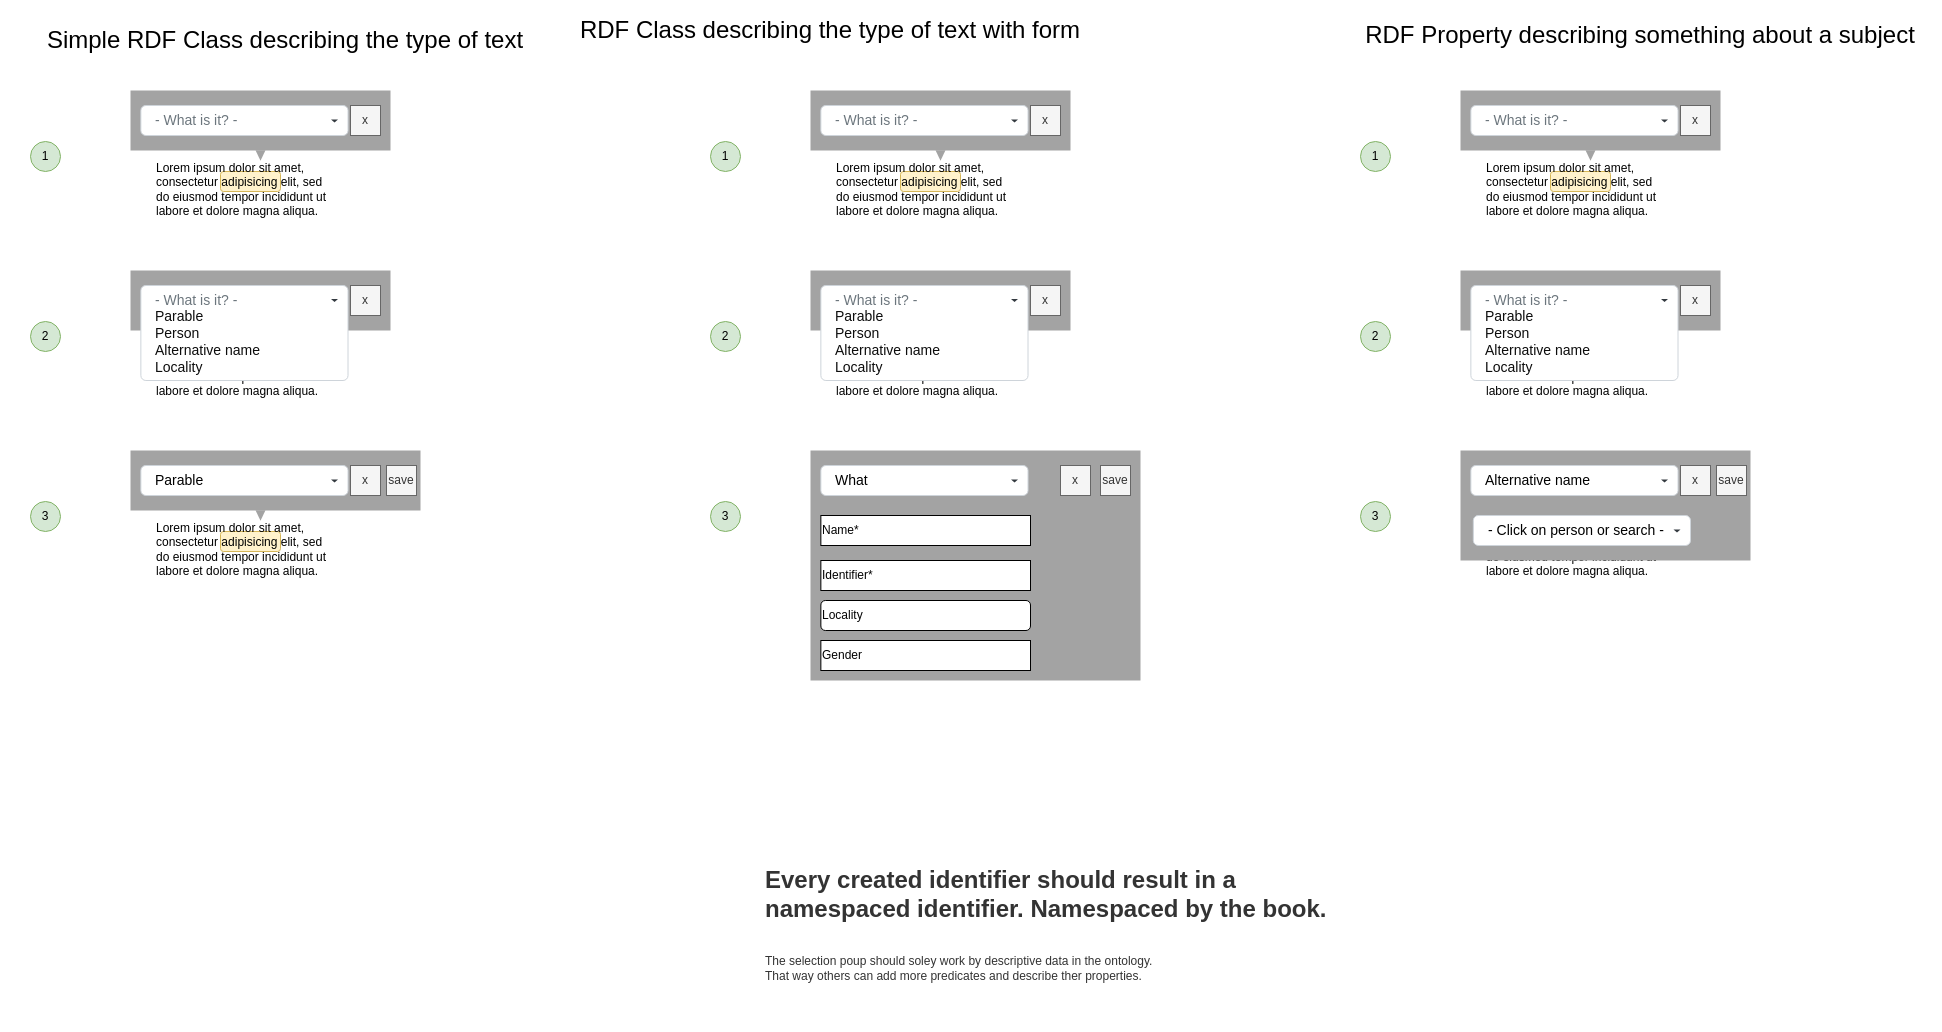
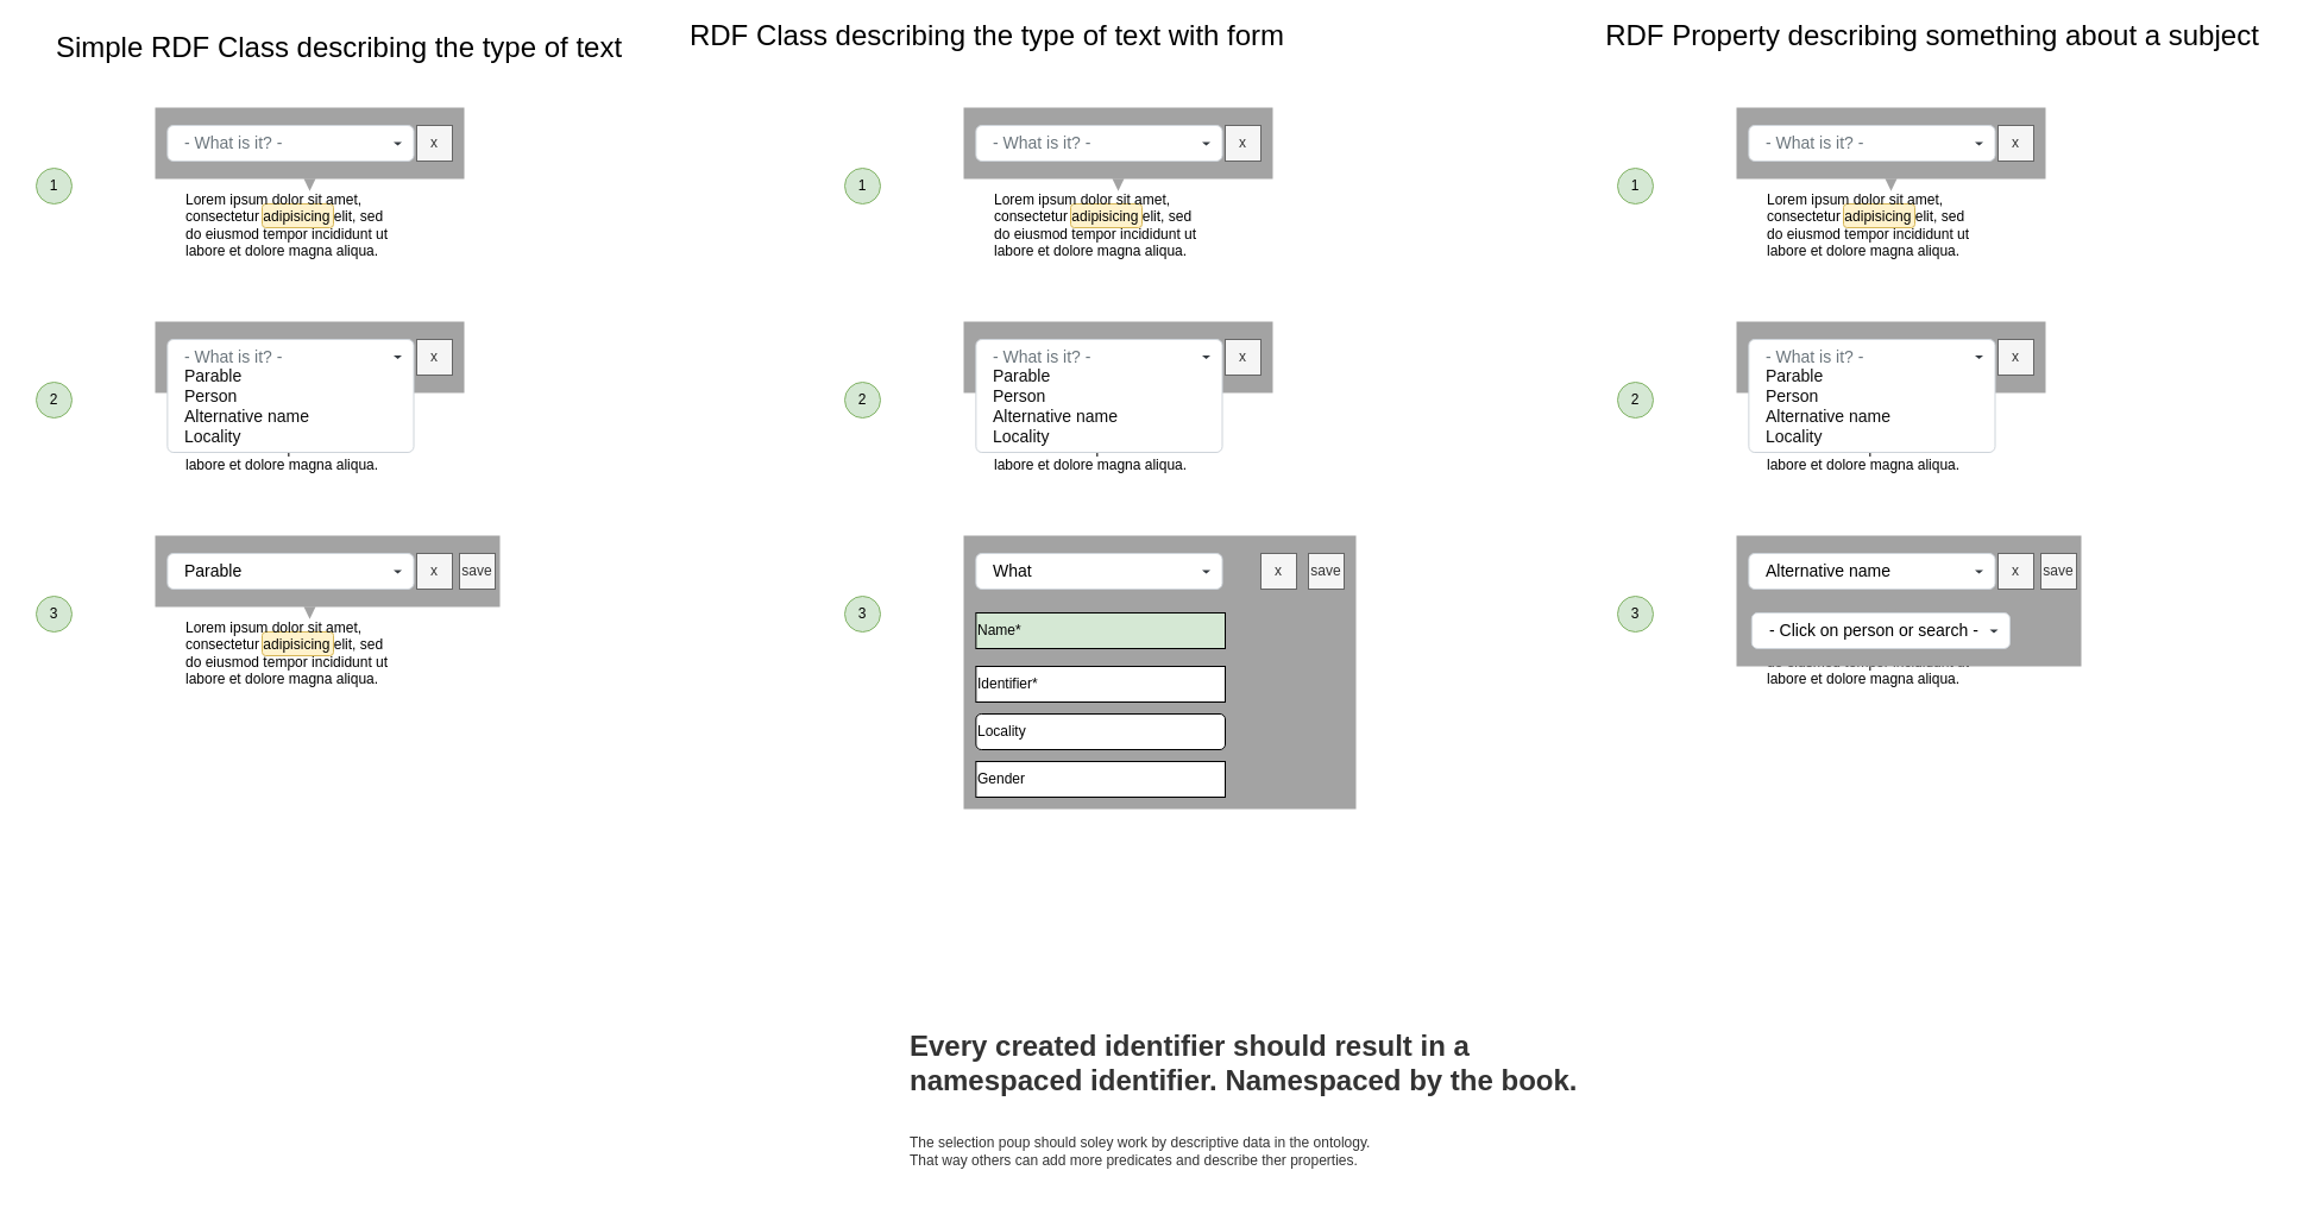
- <mxCell id="102" value="RDF Property describing something about a subject" style="text;html=1;strokeColor=none;fillColor=none;align=center;verticalAlign=middle;whiteSpace=wrap;rounded=0;fontSize=24;" vertex="1" parent="1"><mxGeometry x="1345" y="25" width="590" height="20" as="geometry" /></mxCell>
+ <mxCell id="102" value="RDF Property describing something about a subject" style="text;html=1;strokeColor=none;fillColor=none;align=center;verticalAlign=middle;whiteSpace=wrap;rounded=0;fontSize=24;" vertex="1" parent="1"><mxGeometry x="1330" y="20" width="590" height="20" as="geometry" /></mxCell>
- <mxCell id="63" value="&lt;font color=&quot;#030303&quot; style=&quot;font-size: 12px&quot;&gt;Name*&lt;/font&gt;" style="rounded=0;whiteSpace=wrap;html=1;fontSize=12;fontColor=#D1D1D1;labelBackgroundColor=none;labelBorderColor=none;fillColor=#FFFFFF;align=left;" vertex="1" parent="57"><mxGeometry x="10.36" y="65" width="209.64" height="30" as="geometry" /></mxCell>
+ <mxCell id="63" value="&lt;font color=&quot;#030303&quot; style=&quot;font-size: 12px&quot;&gt;Name*&lt;/font&gt;" style="rounded=0;whiteSpace=wrap;html=1;fontSize=12;fontColor=#D1D1D1;labelBackgroundColor=none;labelBorderColor=none;fillColor=#d5e8d4;align=left;" vertex="1" parent="57"><mxGeometry x="10.36" y="65" width="209.64" height="30" as="geometry" /></mxCell>
